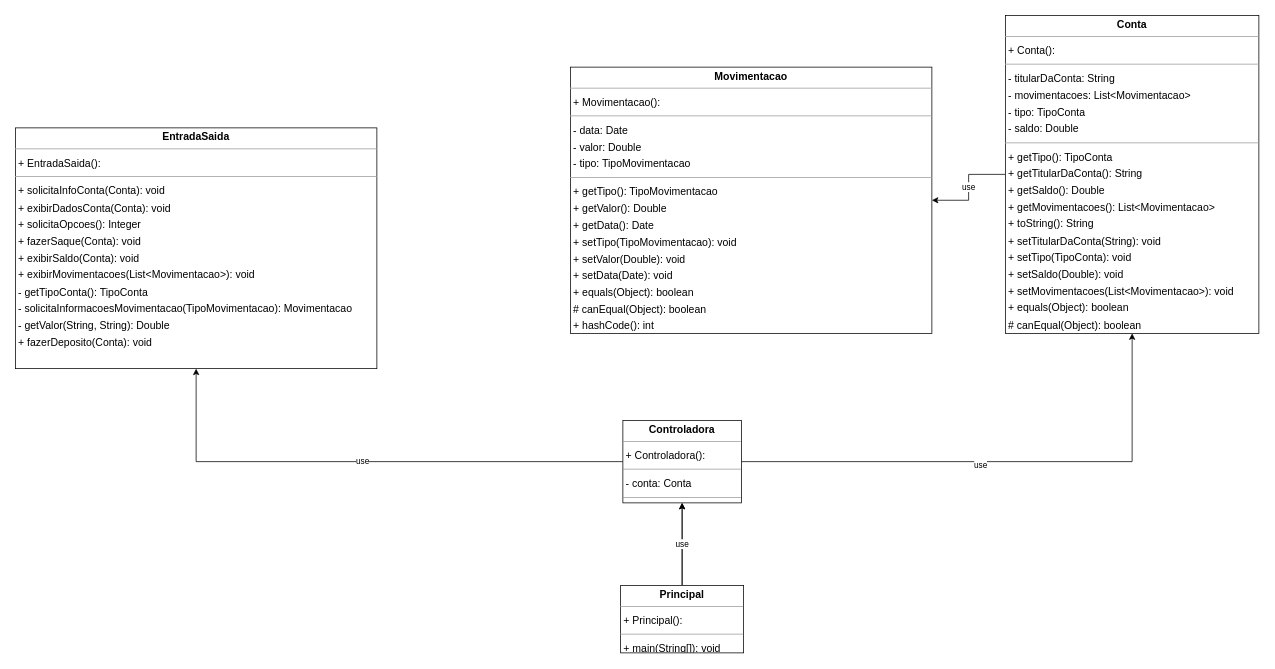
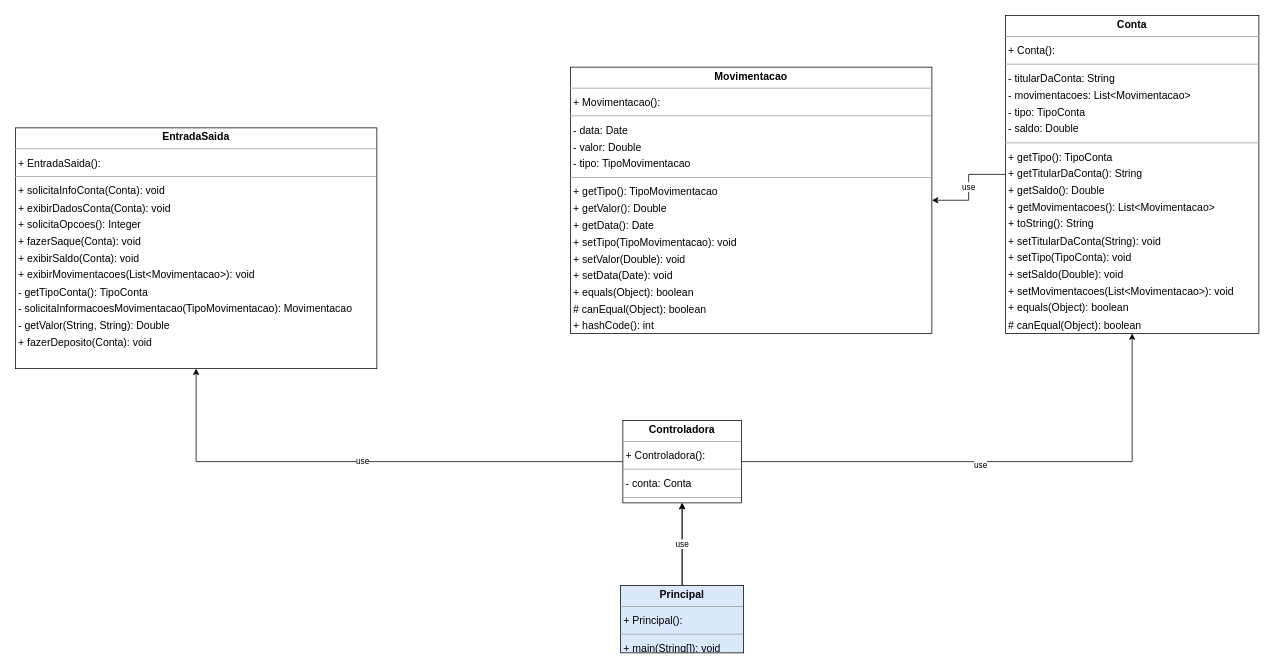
- <mxCell id="12" value="&lt;p style=&quot;margin:0px;margin-top:4px;text-align:center;&quot;&gt;&lt;b&gt;Principal&lt;/b&gt;&lt;/p&gt;&lt;hr size=&quot;1&quot;/&gt;&lt;p style=&quot;margin:0 0 0 4px;line-height:1.6;&quot;&gt;+ Principal(): &lt;/p&gt;&lt;hr size=&quot;1&quot;/&gt;&lt;p style=&quot;margin:0 0 0 4px;line-height:1.6;&quot;&gt;+ main(String[]): void&lt;/p&gt;" style="verticalAlign=top;align=left;overflow=fill;fontSize=14;fontFamily=Helvetica;html=1;rounded=0;shadow=0;comic=0;labelBackgroundColor=none;strokeWidth=1;" parent="1" vertex="1"><mxGeometry x="827" y="780" width="164" height="90" as="geometry" /></mxCell>
+ <mxCell id="12" value="&lt;p style=&quot;margin:0px;margin-top:4px;text-align:center;&quot;&gt;&lt;b&gt;Principal&lt;/b&gt;&lt;/p&gt;&lt;hr size=&quot;1&quot;/&gt;&lt;p style=&quot;margin:0 0 0 4px;line-height:1.6;&quot;&gt;+ Principal(): &lt;/p&gt;&lt;hr size=&quot;1&quot;/&gt;&lt;p style=&quot;margin:0 0 0 4px;line-height:1.6;&quot;&gt;+ main(String[]): void&lt;/p&gt;" style="verticalAlign=top;align=left;overflow=fill;fontSize=14;fontFamily=Helvetica;html=1;rounded=0;shadow=0;comic=0;labelBackgroundColor=none;strokeWidth=1;fillColor=#dae8fc;" parent="1" vertex="1"><mxGeometry x="827" y="780" width="164" height="90" as="geometry" /></mxCell>
